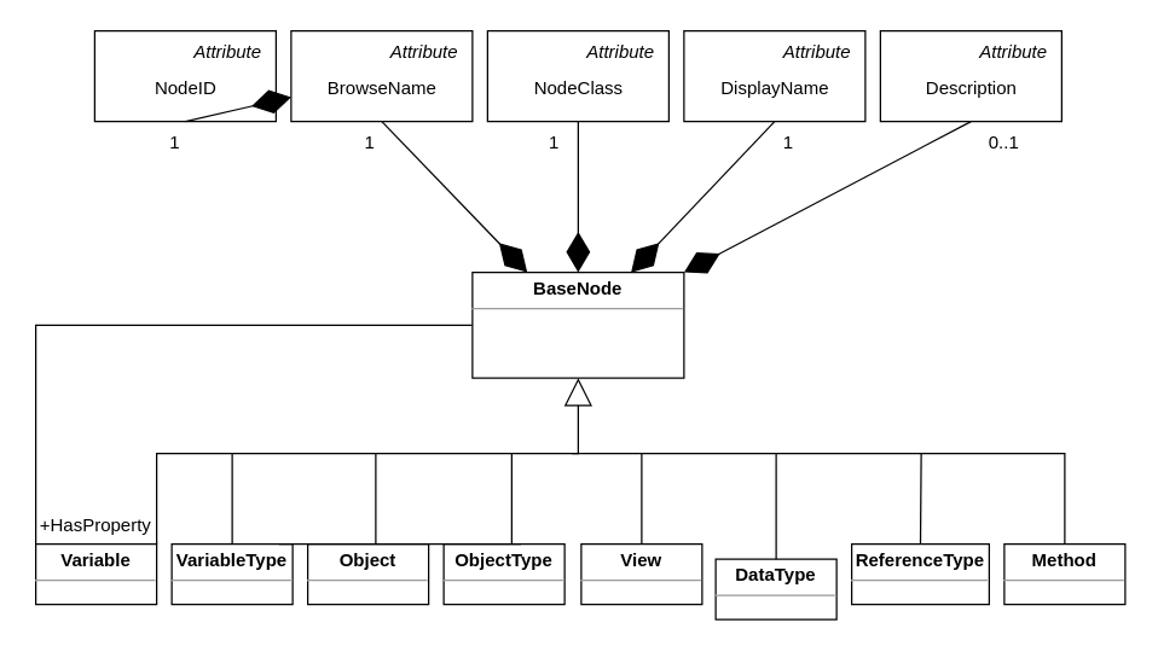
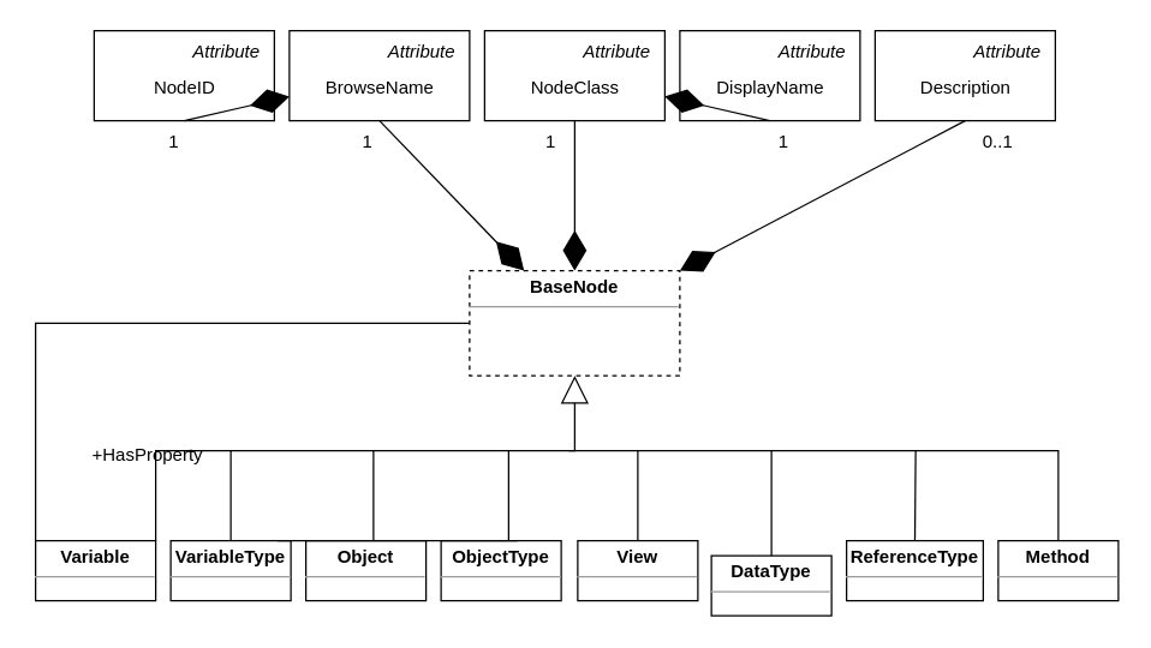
- <mxCell id="24" value="" style="endArrow=diamondThin;endFill=1;endSize=24;html=1;rounded=0;exitX=0.5;exitY=1;exitDx=0;exitDy=0;entryX=0.75;entryY=0;entryDx=0;entryDy=0;" edge="1" parent="1" source="9" target="2"><mxGeometry width="160" relative="1" as="geometry"><mxPoint x="392" y="90" as="sourcePoint" /><mxPoint x="392" y="190" as="targetPoint" /></mxGeometry></mxCell>
+ <mxCell id="24" value="" style="endArrow=diamondThin;endFill=1;endSize=24;html=1;rounded=0;exitX=0.5;exitY=1;exitDx=0;exitDy=0;" edge="1" parent="1" source="9" target="7"><mxGeometry width="160" relative="1" as="geometry"><mxPoint x="392" y="90" as="sourcePoint" /><mxPoint x="392" y="190" as="targetPoint" /></mxGeometry></mxCell>
- <mxCell id="2" value="&lt;p style=&quot;margin:0px;margin-top:4px;text-align:center;&quot;&gt;&lt;b&gt;BaseNode&lt;/b&gt;&lt;/p&gt;&lt;hr size=&quot;1&quot;&gt;&lt;div style=&quot;height:2px;&quot;&gt;&lt;/div&gt;" style="verticalAlign=top;align=left;overflow=fill;fontSize=12;fontFamily=Helvetica;html=1;rounded=0;glass=0;shadow=0;sketch=0;" vertex="1" parent="1"><mxGeometry x="312" y="180" width="140" height="70" as="geometry" /></mxCell>
+ <mxCell id="2" value="&lt;p style=&quot;margin:0px;margin-top:4px;text-align:center;&quot;&gt;&lt;b&gt;BaseNode&lt;/b&gt;&lt;/p&gt;&lt;hr size=&quot;1&quot;&gt;&lt;div style=&quot;height:2px;&quot;&gt;&lt;/div&gt;" style="verticalAlign=top;align=left;overflow=fill;fontSize=12;fontFamily=Helvetica;html=1;rounded=0;glass=0;shadow=0;sketch=0;dashed=1;" vertex="1" parent="1"><mxGeometry x="312" y="180" width="140" height="70" as="geometry" /></mxCell>
- <mxCell id="27" value="+HasProperty" style="text;strokeColor=none;fillColor=none;align=left;verticalAlign=top;spacingLeft=4;spacingRight=4;overflow=hidden;rotatable=0;points=[[0,0.5],[1,0.5]];portConstraint=eastwest;rounded=0;shadow=0;glass=0;sketch=0;" vertex="1" parent="1"><mxGeometry x="20" y="334" width="86" height="26" as="geometry" /></mxCell>
+ <mxCell id="27" value="+HasProperty" style="text;strokeColor=none;fillColor=none;align=left;verticalAlign=top;spacingLeft=4;spacingRight=4;overflow=hidden;rotatable=0;points=[[0,0.5],[1,0.5]];portConstraint=eastwest;rounded=0;shadow=0;glass=0;sketch=0;" vertex="1" parent="1"><mxGeometry x="55" y="289" width="86" height="26" as="geometry" /></mxCell>
